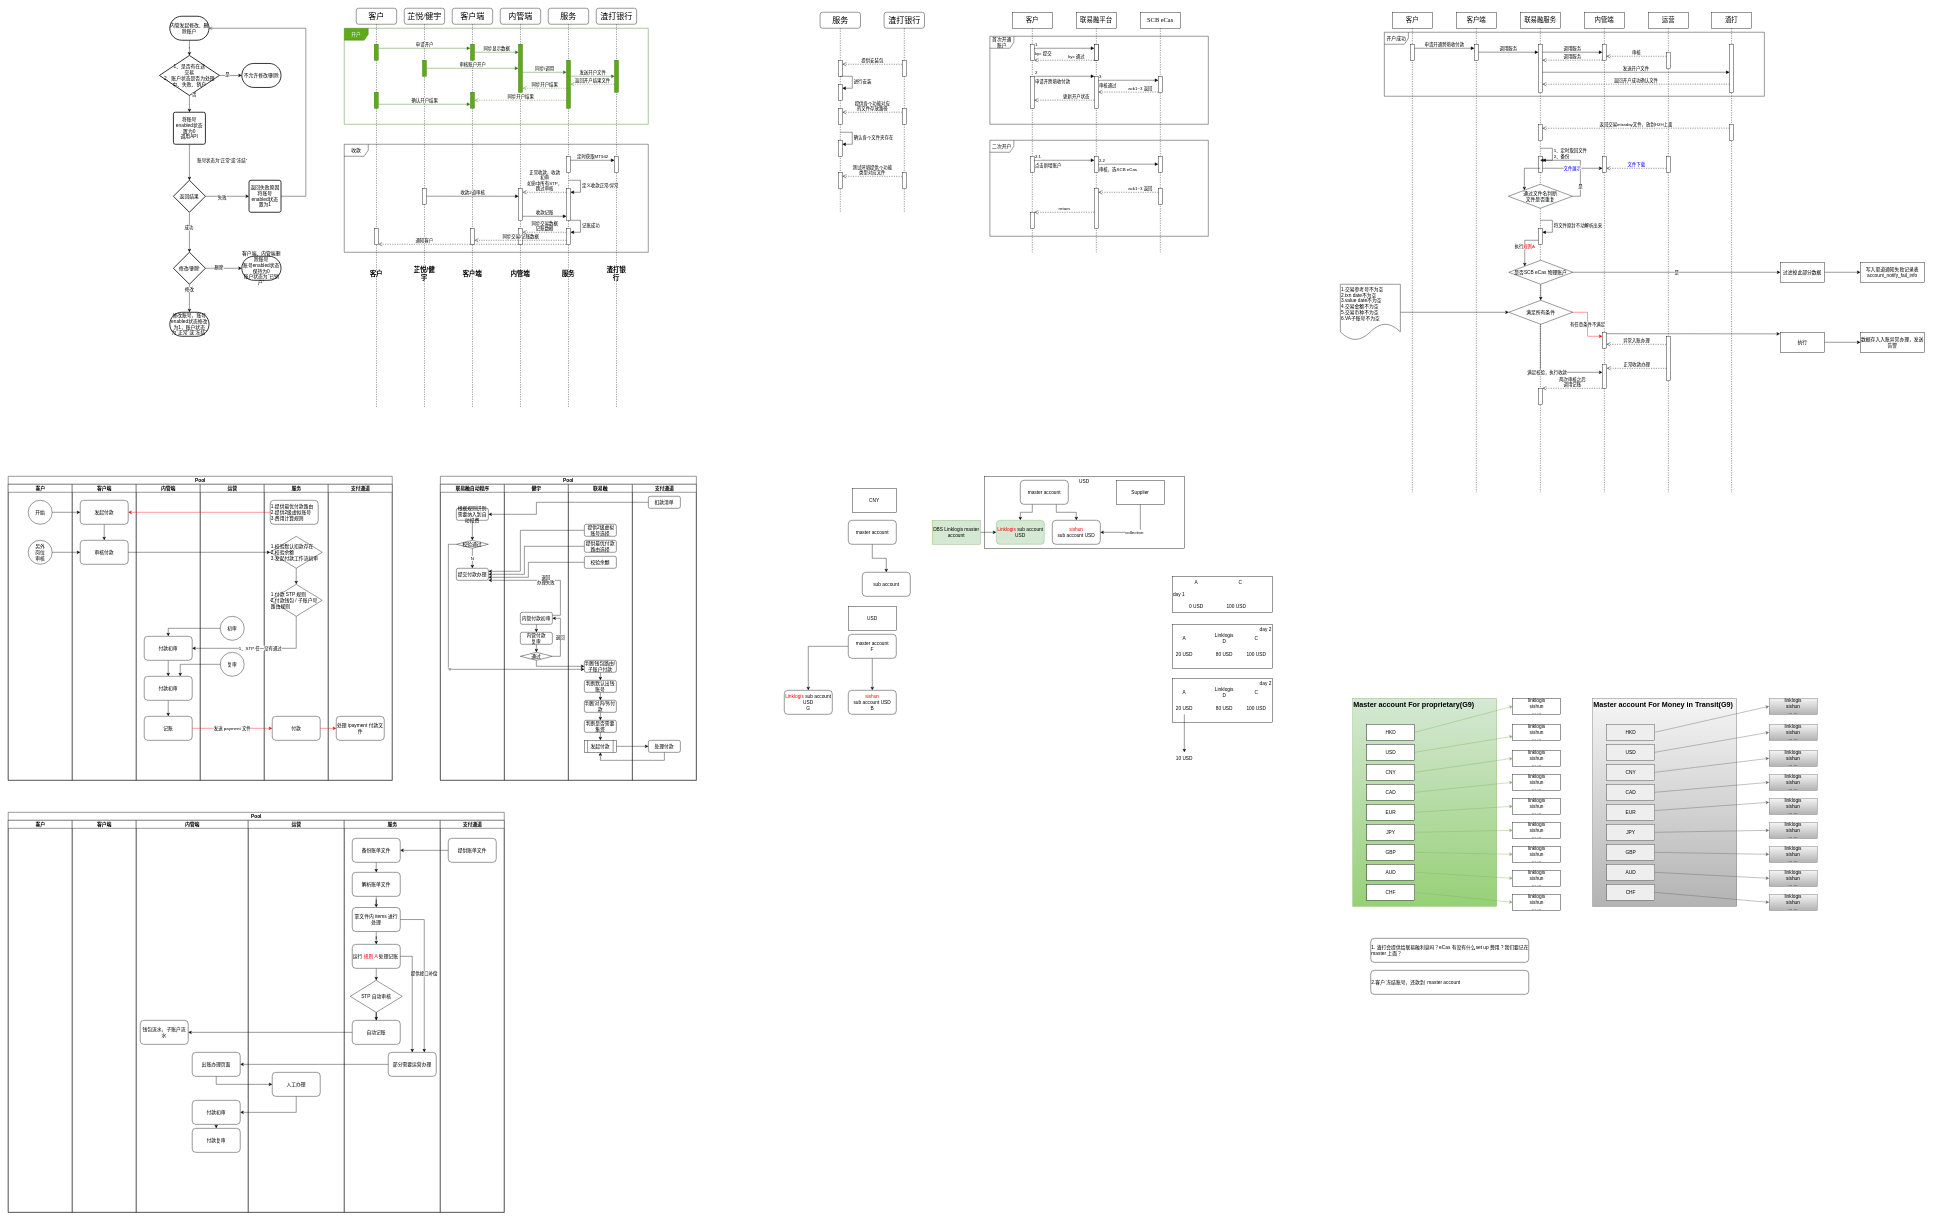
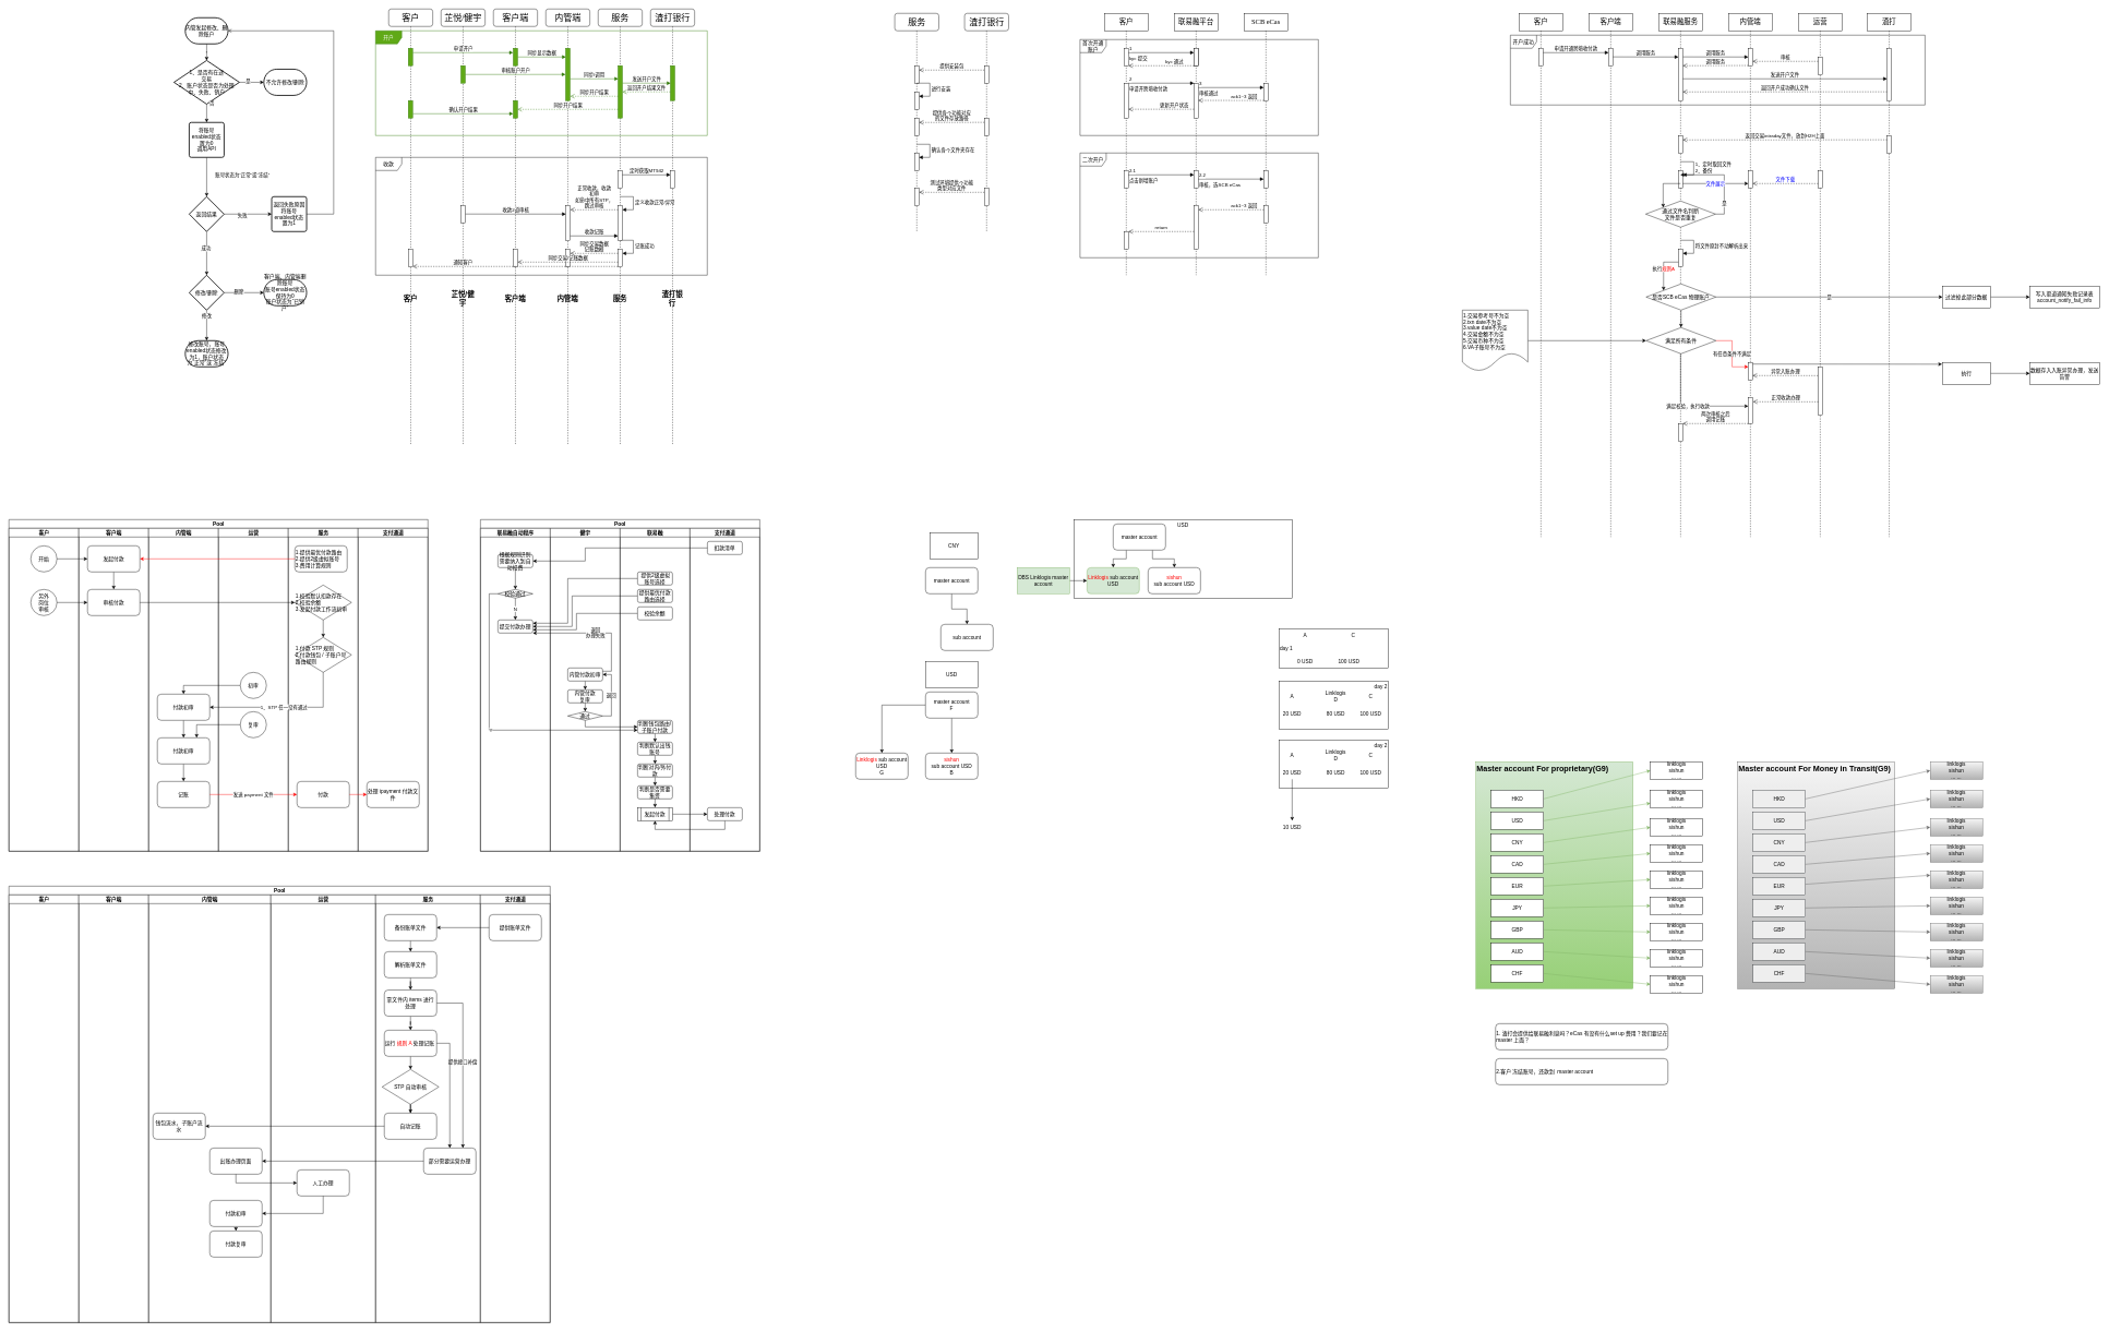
- <mxCell id="38" value="Supplier" style="rounded=0;whiteSpace=wrap;html=1;" parent="1" vertex="1"><mxGeometry x="2790" y="1200" width="120" height="60" as="geometry" /></mxCell>
- <mxCell id="37" value="collection" style="edgeStyle=orthogonalEdgeStyle;rounded=0;orthogonalLoop=1;jettySize=auto;html=1;exitX=0.5;exitY=1;exitDx=0;exitDy=0;entryX=1;entryY=0.5;entryDx=0;entryDy=0;" parent="1" source="38" target="32" edge="1"><mxGeometry relative="1" as="geometry" /></mxCell>
